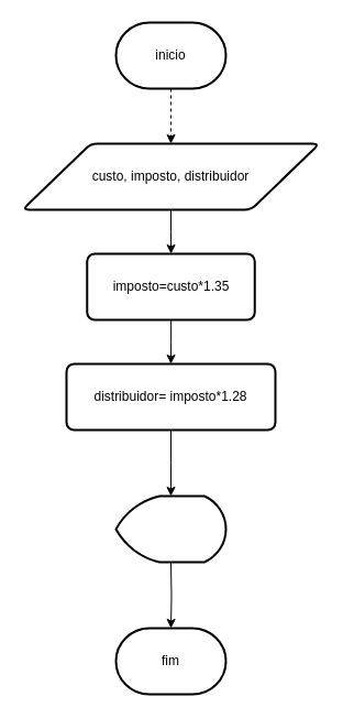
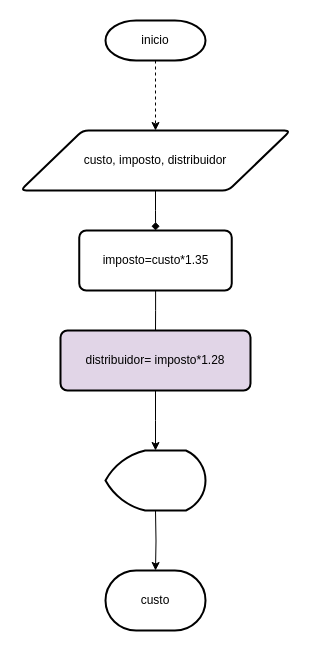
- <mxCell id="3" value="inicio" style="strokeWidth=2;html=1;shape=mxgraph.flowchart.terminator;whiteSpace=wrap;" vertex="1" parent="1"><mxGeometry x="105" y="20" width="100" height="60" as="geometry" /></mxCell>
+ <mxCell id="3" value="inicio" style="strokeWidth=2;html=1;shape=mxgraph.flowchart.terminator;whiteSpace=wrap;" vertex="1" parent="1"><mxGeometry x="105" y="20" width="100" height="40" as="geometry" /></mxCell>
- <mxCell id="4" value="" style="edgeStyle=orthogonalEdgeStyle;rounded=0;orthogonalLoop=1;jettySize=auto;html=1;" edge="1" parent="1" source="5" target="7"><mxGeometry relative="1" as="geometry" /></mxCell>
+ <mxCell id="4" value="" style="edgeStyle=orthogonalEdgeStyle;rounded=0;orthogonalLoop=1;jettySize=auto;html=1;endArrow=diamond;" edge="1" parent="1" source="5" target="7"><mxGeometry relative="1" as="geometry" /></mxCell>
- <mxCell id="6" value="" style="edgeStyle=orthogonalEdgeStyle;rounded=0;orthogonalLoop=1;jettySize=auto;html=1;" edge="1" parent="1" source="7" target="9"><mxGeometry relative="1" as="geometry" /></mxCell>
+ <mxCell id="6" value="" style="edgeStyle=orthogonalEdgeStyle;rounded=0;orthogonalLoop=1;jettySize=auto;html=1;endArrow=none;" edge="1" parent="1" source="7" target="9"><mxGeometry relative="1" as="geometry" /></mxCell>
- <mxCell id="9" value="distribuidor= imposto*1.28" style="rounded=1;whiteSpace=wrap;html=1;absoluteArcSize=1;arcSize=14;strokeWidth=2;" vertex="1" parent="1"><mxGeometry x="60" y="330" width="190" height="60" as="geometry" /></mxCell>
+ <mxCell id="9" value="distribuidor= imposto*1.28" style="rounded=1;whiteSpace=wrap;html=1;absoluteArcSize=1;arcSize=14;strokeWidth=2;fillColor=#e1d5e7;" vertex="1" parent="1"><mxGeometry x="60" y="330" width="190" height="60" as="geometry" /></mxCell>
- <mxCell id="11" value="fim" style="strokeWidth=2;html=1;shape=mxgraph.flowchart.terminator;whiteSpace=wrap;" vertex="1" parent="1"><mxGeometry x="105" y="570" width="100" height="60" as="geometry" /></mxCell>
+ <mxCell id="11" value="custo" style="strokeWidth=2;html=1;shape=mxgraph.flowchart.terminator;whiteSpace=wrap;" vertex="1" parent="1"><mxGeometry x="105" y="570" width="100" height="60" as="geometry" /></mxCell>
